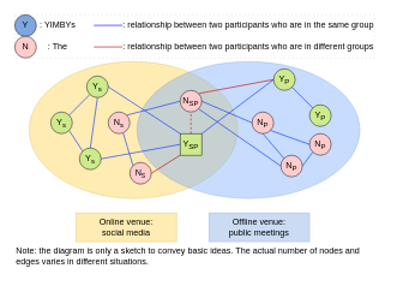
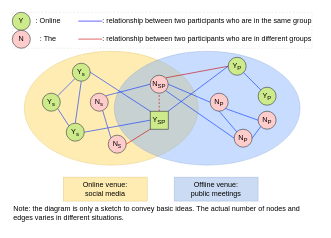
- <mxCell id="37" value="Y" style="ellipse;whiteSpace=wrap;html=1;aspect=fixed;fillColor=#7ea6e0;strokeColor=#36393d;" parent="1" vertex="1"><mxGeometry x="20" y="20" width="30" height="30" as="geometry" /></mxCell>
+ <mxCell id="37" value="Y" style="ellipse;whiteSpace=wrap;html=1;aspect=fixed;fillColor=#cdeb8b;strokeColor=#36393d;" parent="1" vertex="1"><mxGeometry x="20" y="20" width="30" height="30" as="geometry" /></mxCell>
- <mxCell id="39" value=": YIMBYs" style="text;html=1;strokeColor=none;fillColor=none;align=center;verticalAlign=middle;whiteSpace=wrap;rounded=0;" parent="1" vertex="1"><mxGeometry x="50" y="20" width="60" height="30" as="geometry" /></mxCell>
+ <mxCell id="39" value=": Online" style="text;html=1;strokeColor=none;fillColor=none;align=center;verticalAlign=middle;whiteSpace=wrap;rounded=0;" parent="1" vertex="1"><mxGeometry x="50" y="20" width="60" height="30" as="geometry" /></mxCell>
